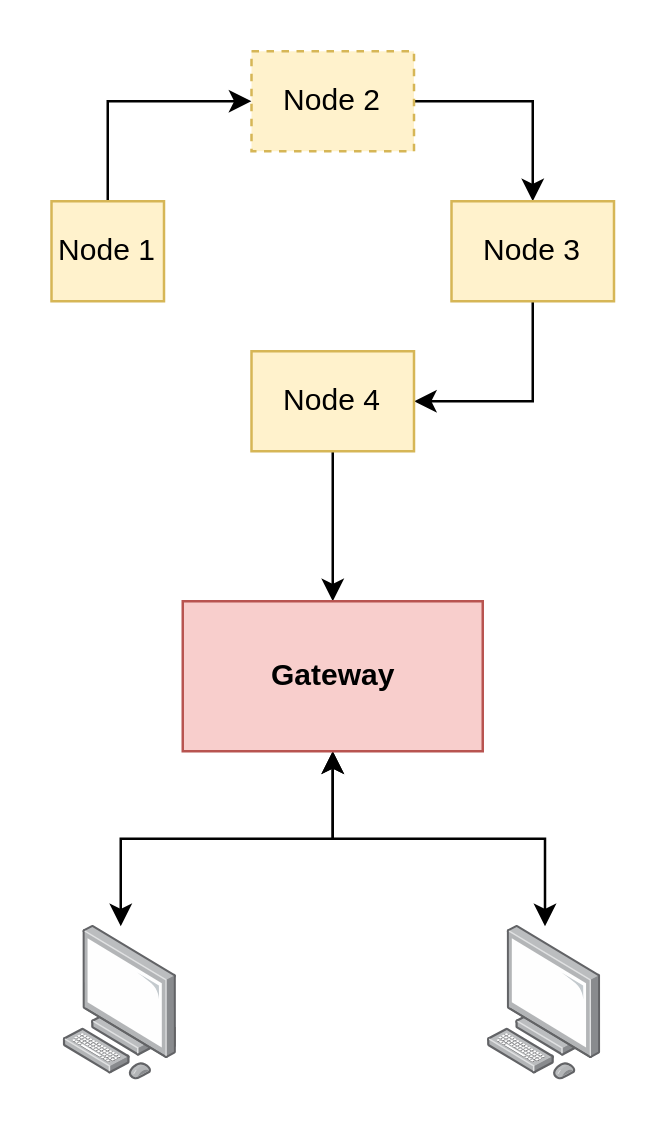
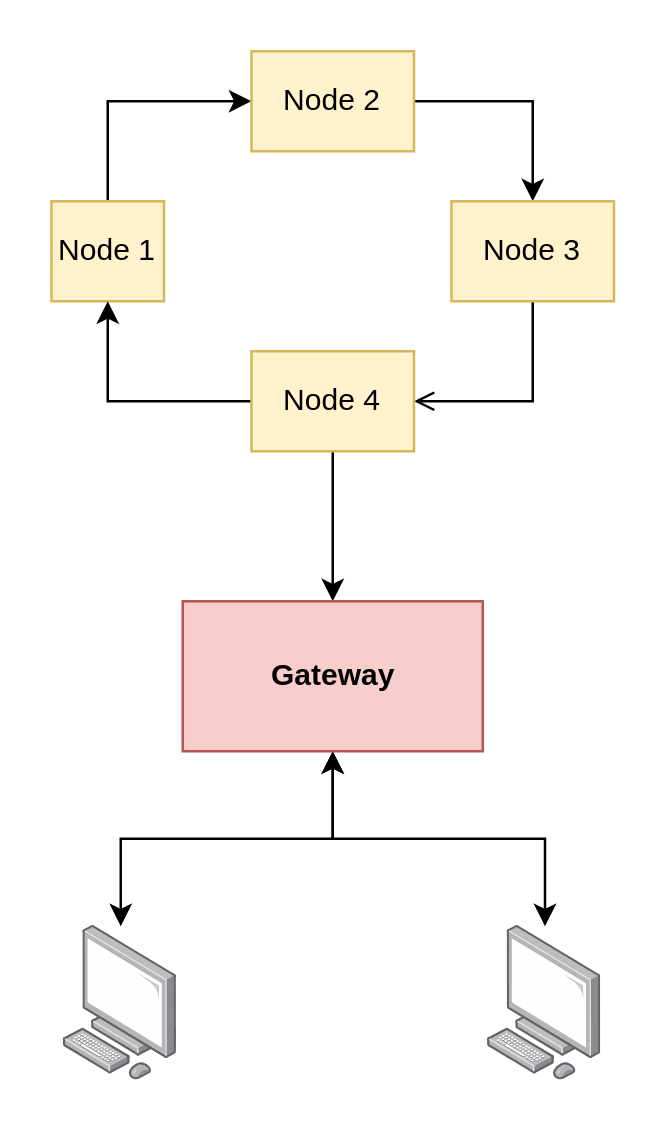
- <mxCell id="5" value="Node 2" style="rounded=0;whiteSpace=wrap;html=1;fillColor=#fff2cc;strokeColor=#d6b656;dashed=1;" vertex="1" parent="1"><mxGeometry x="100" y="20" width="65" height="40" as="geometry" /></mxCell>
+ <mxCell id="5" value="Node 2" style="rounded=0;whiteSpace=wrap;html=1;fillColor=#fff2cc;strokeColor=#d6b656;" vertex="1" parent="1"><mxGeometry x="100" y="20" width="65" height="40" as="geometry" /></mxCell>
+ <mxCell id="8" style="edgeStyle=orthogonalEdgeStyle;rounded=0;orthogonalLoop=1;jettySize=auto;html=1;exitX=0;exitY=0.5;exitDx=0;exitDy=0;entryX=0.5;entryY=1;entryDx=0;entryDy=0;" edge="1" parent="1" source="10" target="3"><mxGeometry relative="1" as="geometry" /></mxCell>
- <mxCell id="6" style="edgeStyle=orthogonalEdgeStyle;rounded=0;orthogonalLoop=1;jettySize=auto;html=1;exitX=0.5;exitY=1;exitDx=0;exitDy=0;entryX=1;entryY=0.5;entryDx=0;entryDy=0;" edge="1" parent="1" source="7" target="10"><mxGeometry relative="1" as="geometry" /></mxCell>
+ <mxCell id="6" style="edgeStyle=orthogonalEdgeStyle;rounded=0;orthogonalLoop=1;jettySize=auto;html=1;exitX=0.5;exitY=1;exitDx=0;exitDy=0;entryX=1;entryY=0.5;entryDx=0;entryDy=0;endArrow=open;" edge="1" parent="1" source="7" target="10"><mxGeometry relative="1" as="geometry" /></mxCell>
